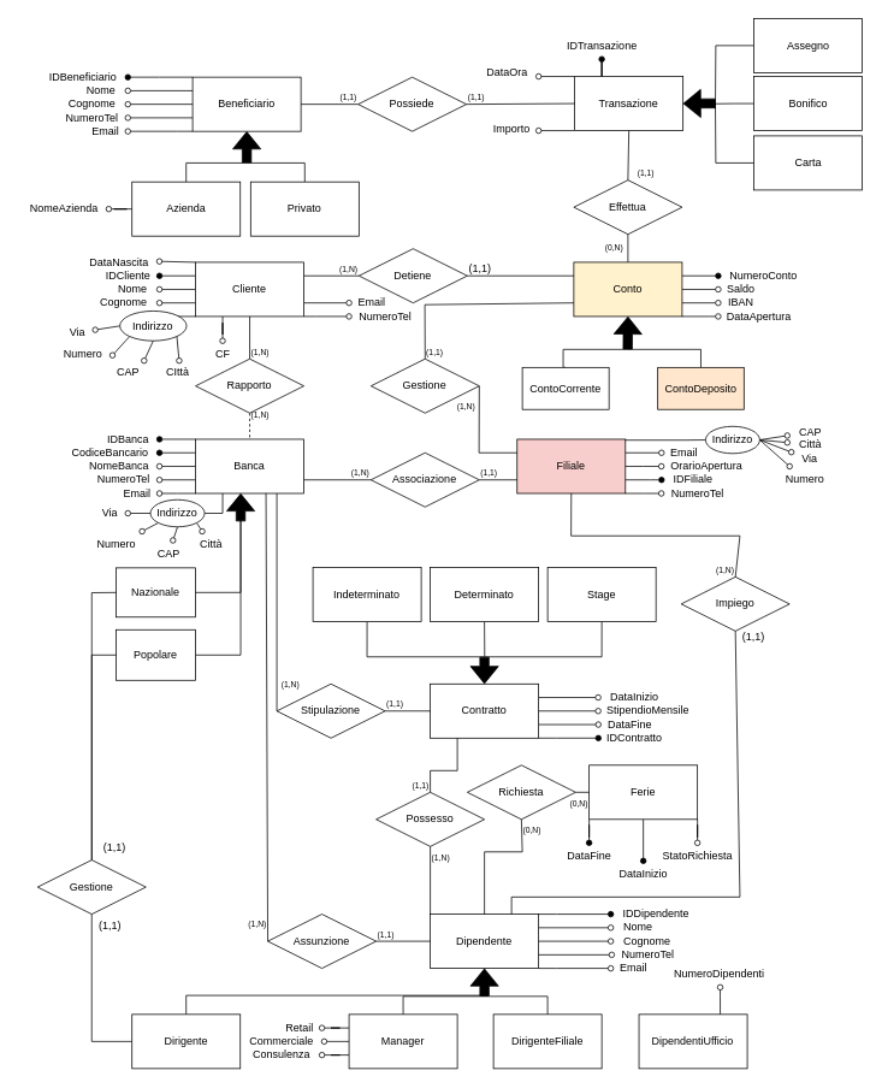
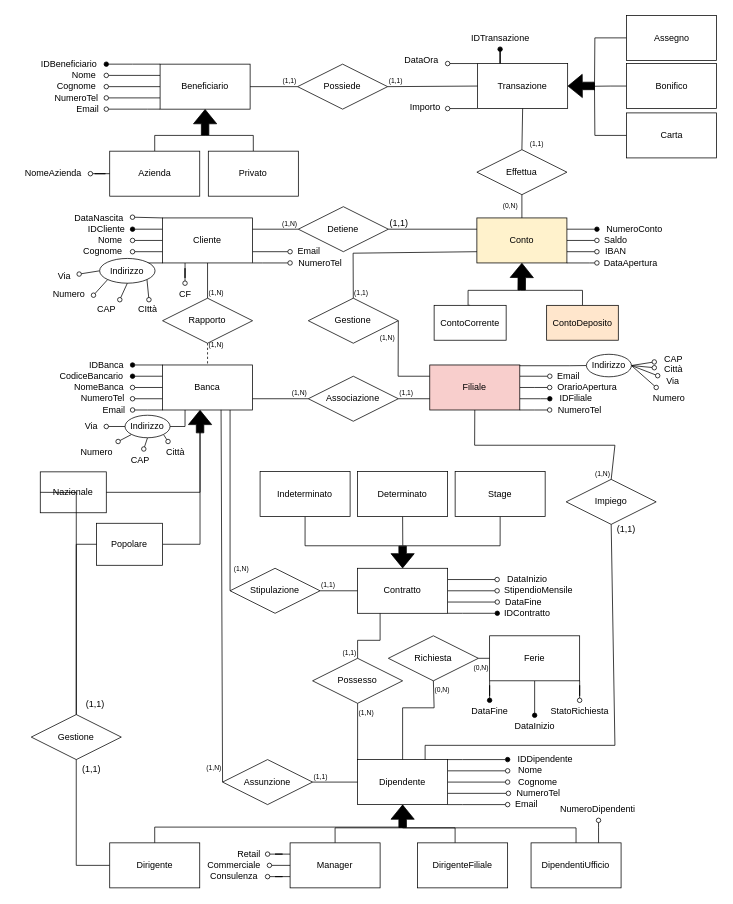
- <mxCell id="199" value="Nazionale" style="rounded=0;whiteSpace=wrap;html=1;" parent="1" vertex="1"><mxGeometry x="128.14" y="628.47" width="88" height="54.53" as="geometry" /></mxCell>
+ <mxCell id="199" value="Nazionale" style="rounded=0;whiteSpace=wrap;html=1;" parent="1" vertex="1"><mxGeometry x="53.14" y="628.47" width="88" height="54.53" as="geometry" /></mxCell>
+ <mxCell id="116" style="edgeStyle=orthogonalEdgeStyle;rounded=0;orthogonalLoop=1;jettySize=auto;html=1;" parent="1" source="118" target="104" edge="1"><mxGeometry relative="1" as="geometry"><Array as="points"><mxPoint x="767.14" y="1103" /><mxPoint x="536.14" y="1103" /></Array></mxGeometry></mxCell>
- <mxCell id="115" value="DirigenteFiliale" style="whiteSpace=wrap;html=1;" parent="1" vertex="1"><mxGeometry x="546.14" y="1123" width="120" height="60" as="geometry" /></mxCell>
+ <mxCell id="115" value="DirigenteFiliale" style="whiteSpace=wrap;html=1;" parent="1" vertex="1"><mxGeometry x="556.14" y="1123" width="120" height="60" as="geometry" /></mxCell>
